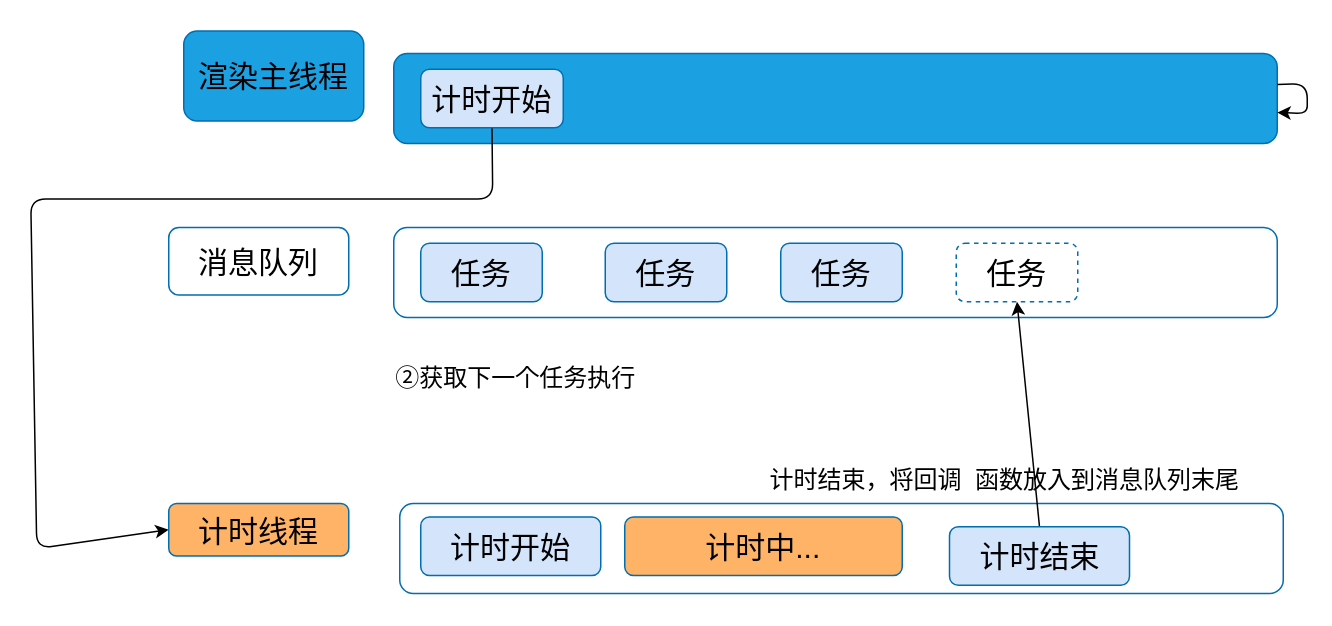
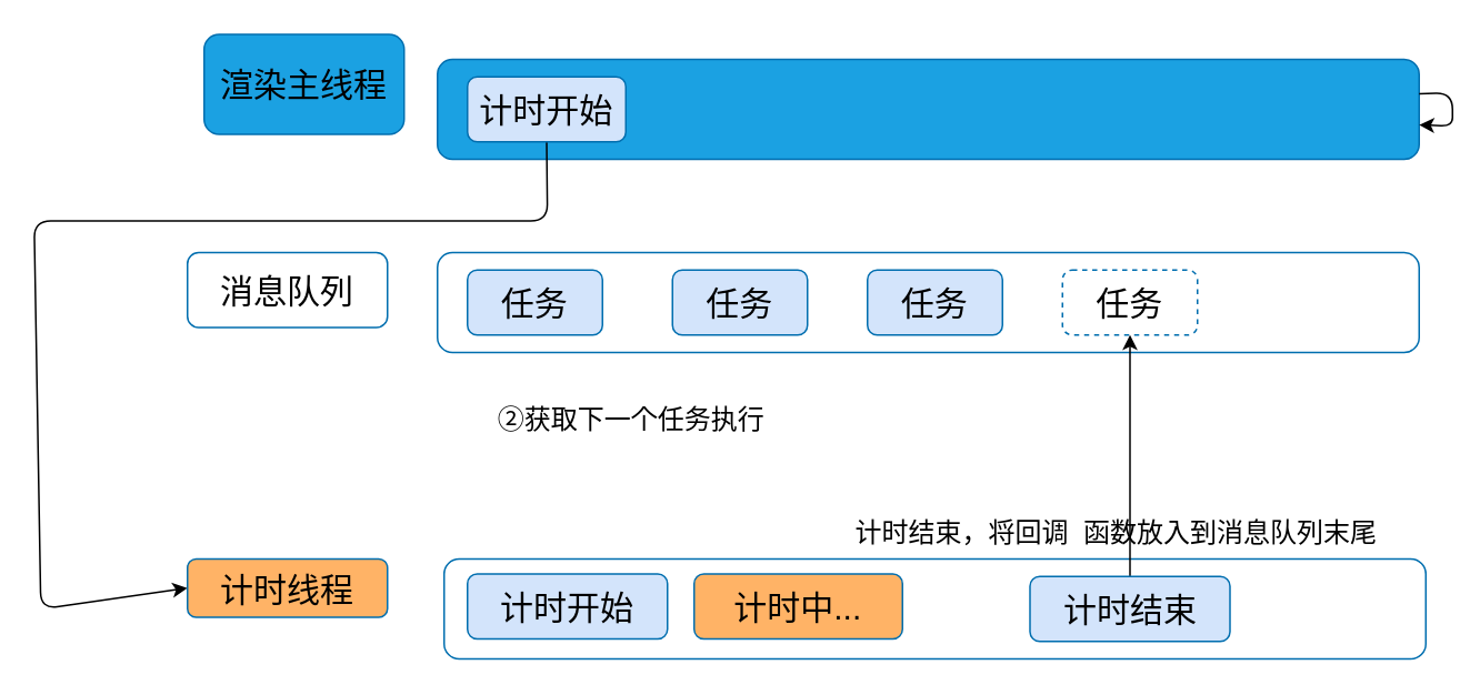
- <mxCell id="19" value="&lt;span style=&quot;font-size: 16px;&quot;&gt;②获取下一个任务执行&lt;/span&gt;" style="text;html=1;align=center;verticalAlign=middle;resizable=0;points=[];autosize=1;strokeColor=none;fillColor=none;fontSize=20;fontColor=#000000;" parent="1" vertex="1"><mxGeometry x="254" y="231" width="178" height="36" as="geometry" /></mxCell>
+ <mxCell id="19" value="&lt;span style=&quot;font-size: 16px;&quot;&gt;②获取下一个任务执行&lt;/span&gt;" style="text;html=1;align=center;verticalAlign=middle;resizable=0;points=[];autosize=1;strokeColor=none;fillColor=none;fontSize=20;fontColor=#000000;" parent="1" vertex="1"><mxGeometry x="289" y="231" width="178" height="36" as="geometry" /></mxCell>
- <mxCell id="18" value="&lt;font color=&quot;#000000&quot;&gt;计时中...&lt;/font&gt;" style="rounded=1;whiteSpace=wrap;html=1;fillColor=#FFB366;fontColor=#ffffff;strokeColor=#006EAF;fontSize=20;labelBackgroundColor=none;" parent="1" vertex="1"><mxGeometry x="416" y="344" width="185" height="39" as="geometry" /></mxCell>
+ <mxCell id="18" value="&lt;font color=&quot;#000000&quot;&gt;计时中...&lt;/font&gt;" style="rounded=1;whiteSpace=wrap;html=1;fillColor=#FFB366;fontColor=#ffffff;strokeColor=#006EAF;fontSize=20;labelBackgroundColor=none;" parent="1" vertex="1"><mxGeometry x="416" y="344" width="125" height="39" as="geometry" /></mxCell>
- <mxCell id="17" value="&lt;font color=&quot;#000000&quot;&gt;计时结束&lt;/font&gt;" style="rounded=1;whiteSpace=wrap;html=1;fillColor=#D3E4FB;fontColor=#ffffff;strokeColor=#006EAF;fontSize=20;labelBackgroundColor=none;" parent="1" vertex="1"><mxGeometry x="632.5" y="350.5" width="120" height="39" as="geometry" /></mxCell>
+ <mxCell id="17" value="&lt;font color=&quot;#000000&quot;&gt;计时结束&lt;/font&gt;" style="rounded=1;whiteSpace=wrap;html=1;fillColor=#D3E4FB;fontColor=#ffffff;strokeColor=#006EAF;fontSize=20;labelBackgroundColor=none;" parent="1" vertex="1"><mxGeometry x="617.5" y="345.5" width="120" height="39" as="geometry" /></mxCell>
